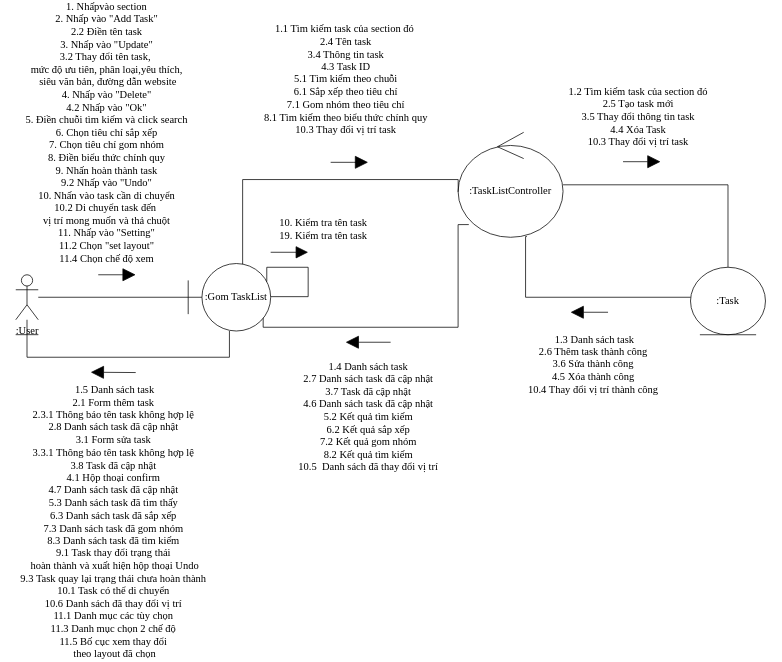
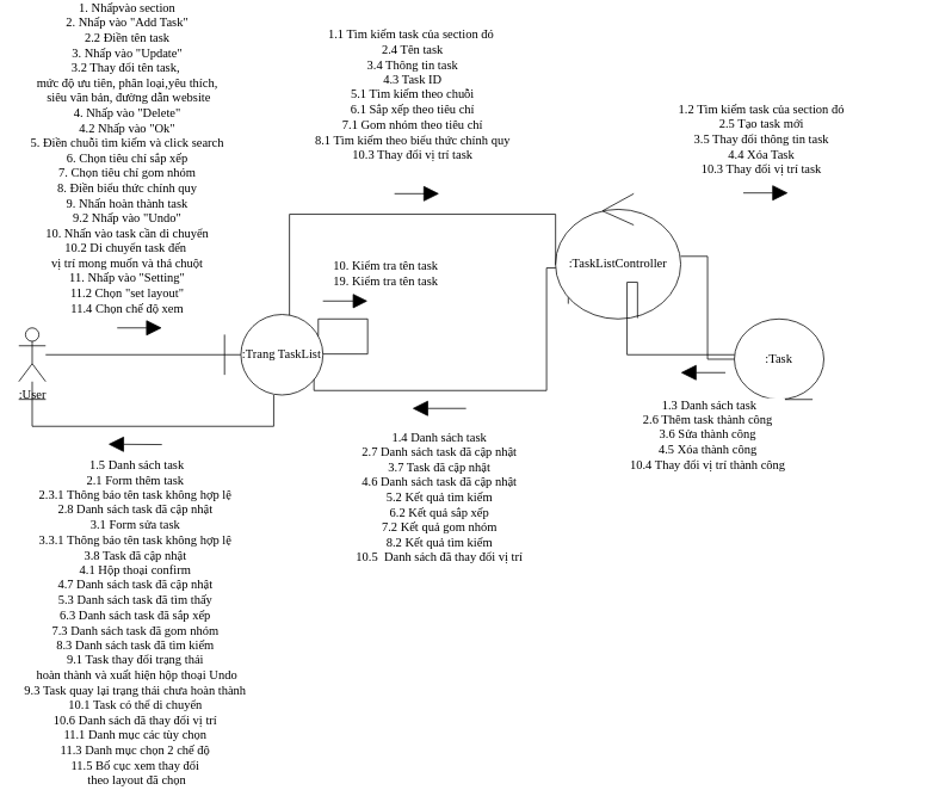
- <mxCell id="6" value="&lt;span style=&quot;font-size: 14px;&quot;&gt;:TaskListController&lt;/span&gt;" style="ellipse;shape=umlControl;whiteSpace=wrap;html=1;fontSize=14;fontFamily=Verdana;" parent="1" vertex="1"><mxGeometry x="610" y="20" width="140" height="140" as="geometry" /></mxCell>
+ <mxCell id="6" value="&lt;span style=&quot;font-size: 14px;&quot;&gt;:TaskListController&lt;/span&gt;" style="ellipse;shape=umlControl;whiteSpace=wrap;html=1;fontSize=14;fontFamily=Verdana;" parent="1" vertex="1"><mxGeometry x="620" y="60" width="140" height="140" as="geometry" /></mxCell>
- <mxCell id="9" value="&lt;span style=&quot;font-size: 14px;&quot;&gt;:Gom TaskList&lt;/span&gt;" style="shape=umlBoundary;whiteSpace=wrap;html=1;fontSize=14;fontFamily=Verdana;" parent="1" vertex="1"><mxGeometry x="250" y="195" width="110" height="90" as="geometry" /></mxCell>
+ <mxCell id="9" value="&lt;span style=&quot;font-size: 14px;&quot;&gt;:Trang TaskList&lt;/span&gt;" style="shape=umlBoundary;whiteSpace=wrap;html=1;fontSize=14;fontFamily=Verdana;" parent="1" vertex="1"><mxGeometry x="250" y="195" width="110" height="90" as="geometry" /></mxCell>
- <mxCell id="11" value="&lt;span style=&quot;font-size: 14px;&quot;&gt;:Task&lt;/span&gt;" style="ellipse;shape=umlEntity;whiteSpace=wrap;html=1;fontSize=14;fontFamily=Verdana;" parent="1" vertex="1"><mxGeometry x="920" y="200" width="100" height="90" as="geometry" /></mxCell>
+ <mxCell id="11" value="&lt;span style=&quot;font-size: 14px;&quot;&gt;:Task&lt;/span&gt;" style="ellipse;shape=umlEntity;whiteSpace=wrap;html=1;fontSize=14;fontFamily=Verdana;" parent="1" vertex="1"><mxGeometry x="820" y="200" width="100" height="90" as="geometry" /></mxCell>
